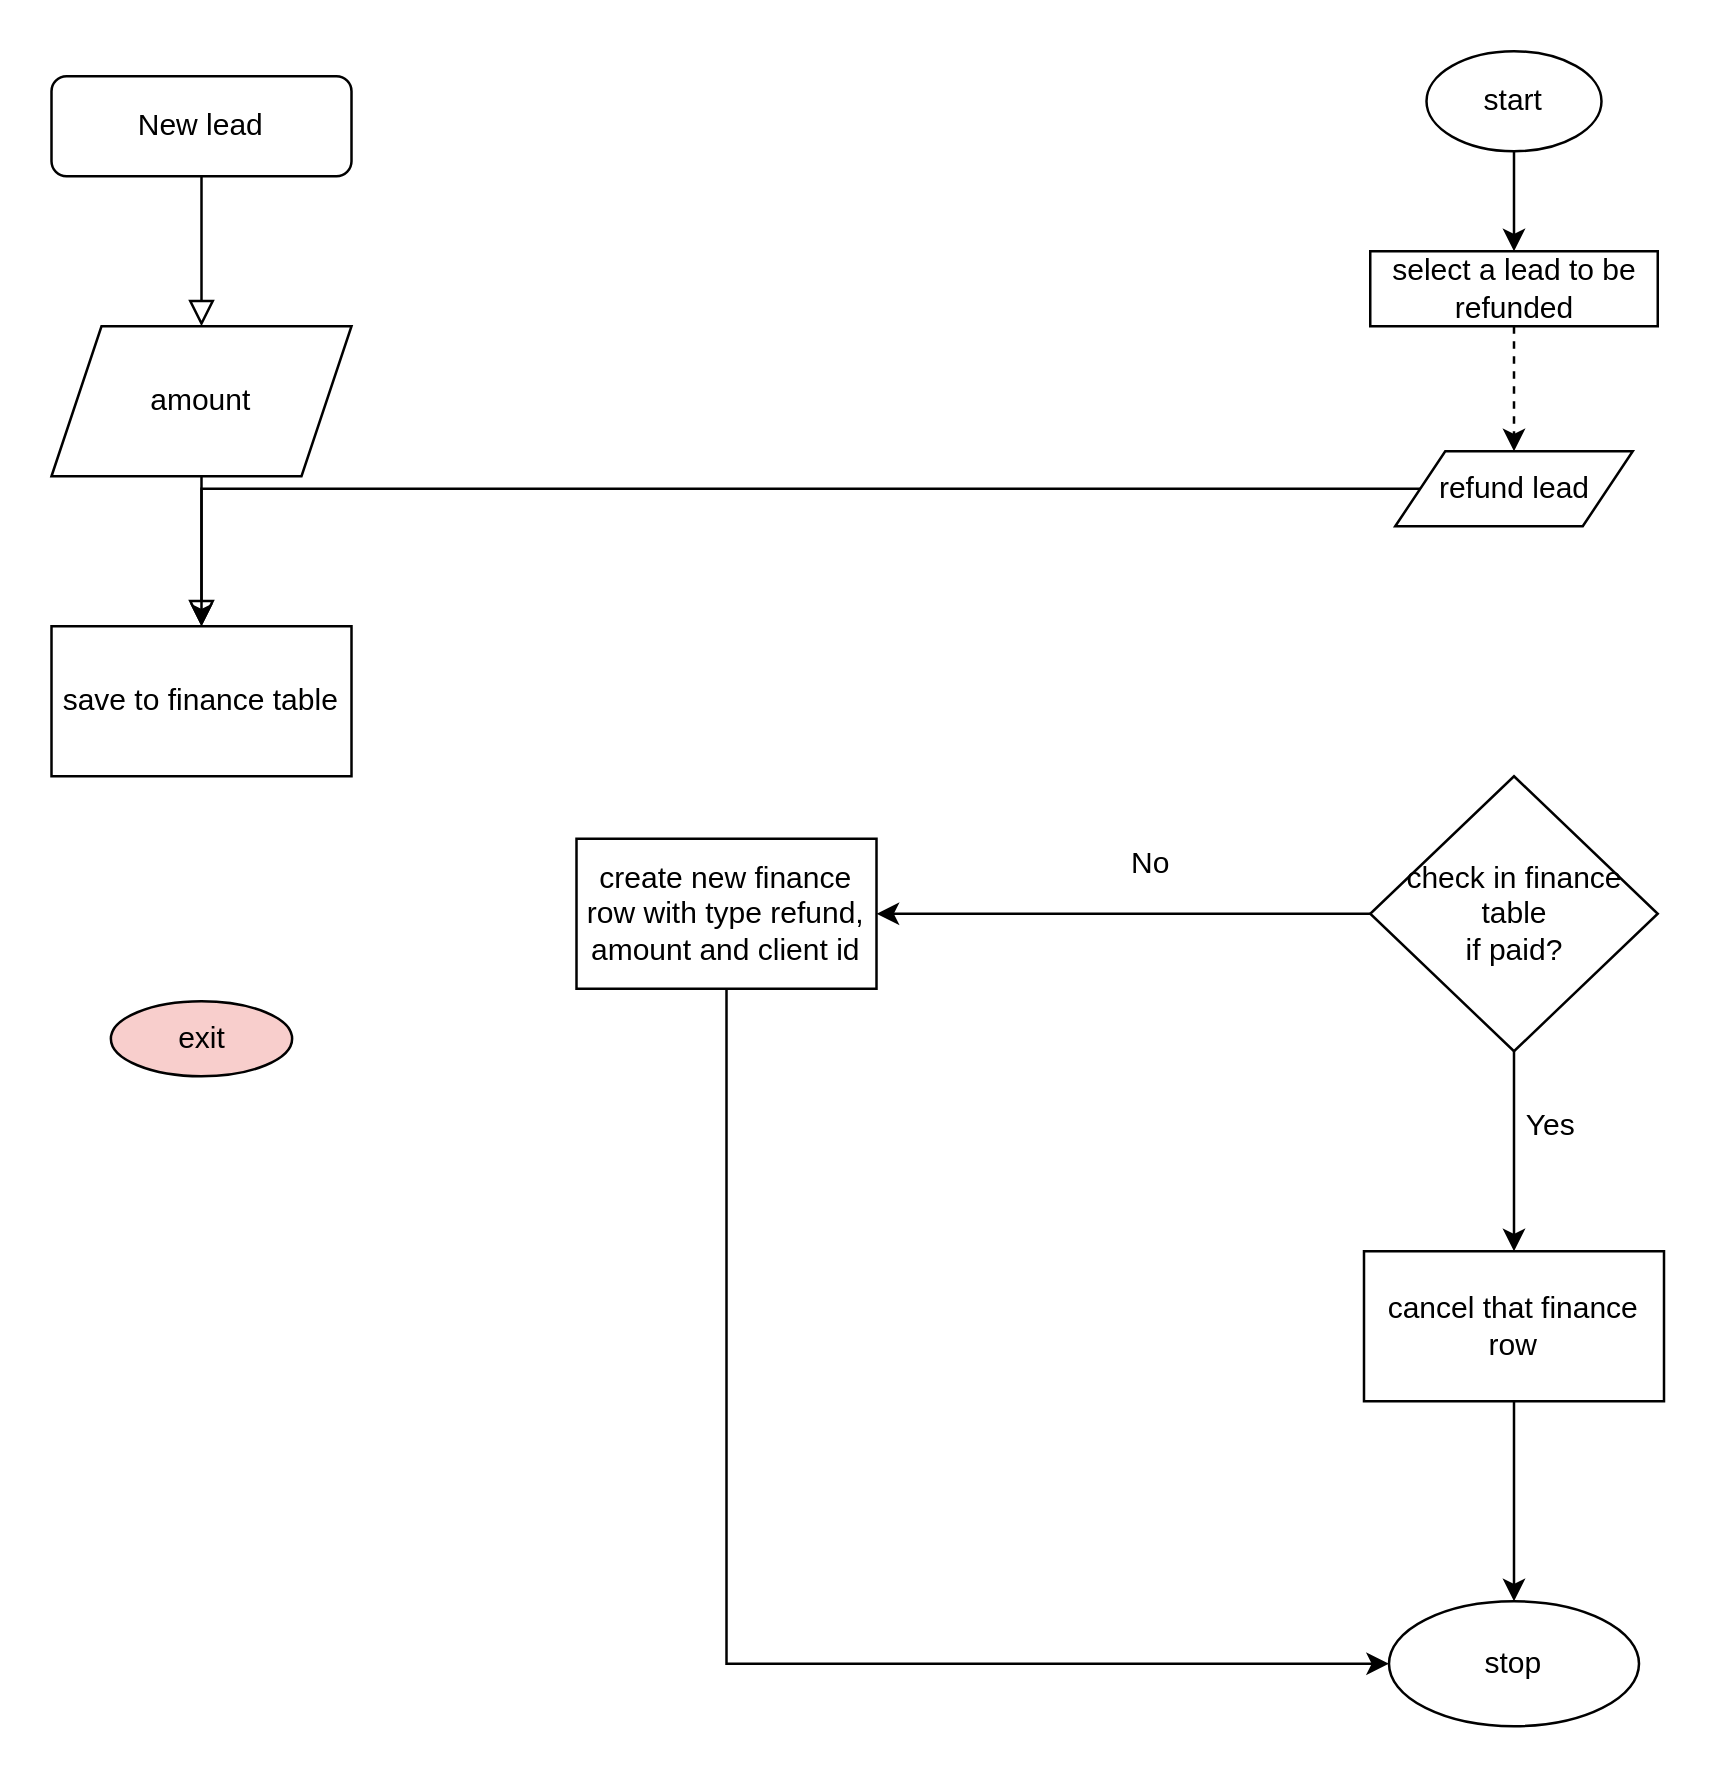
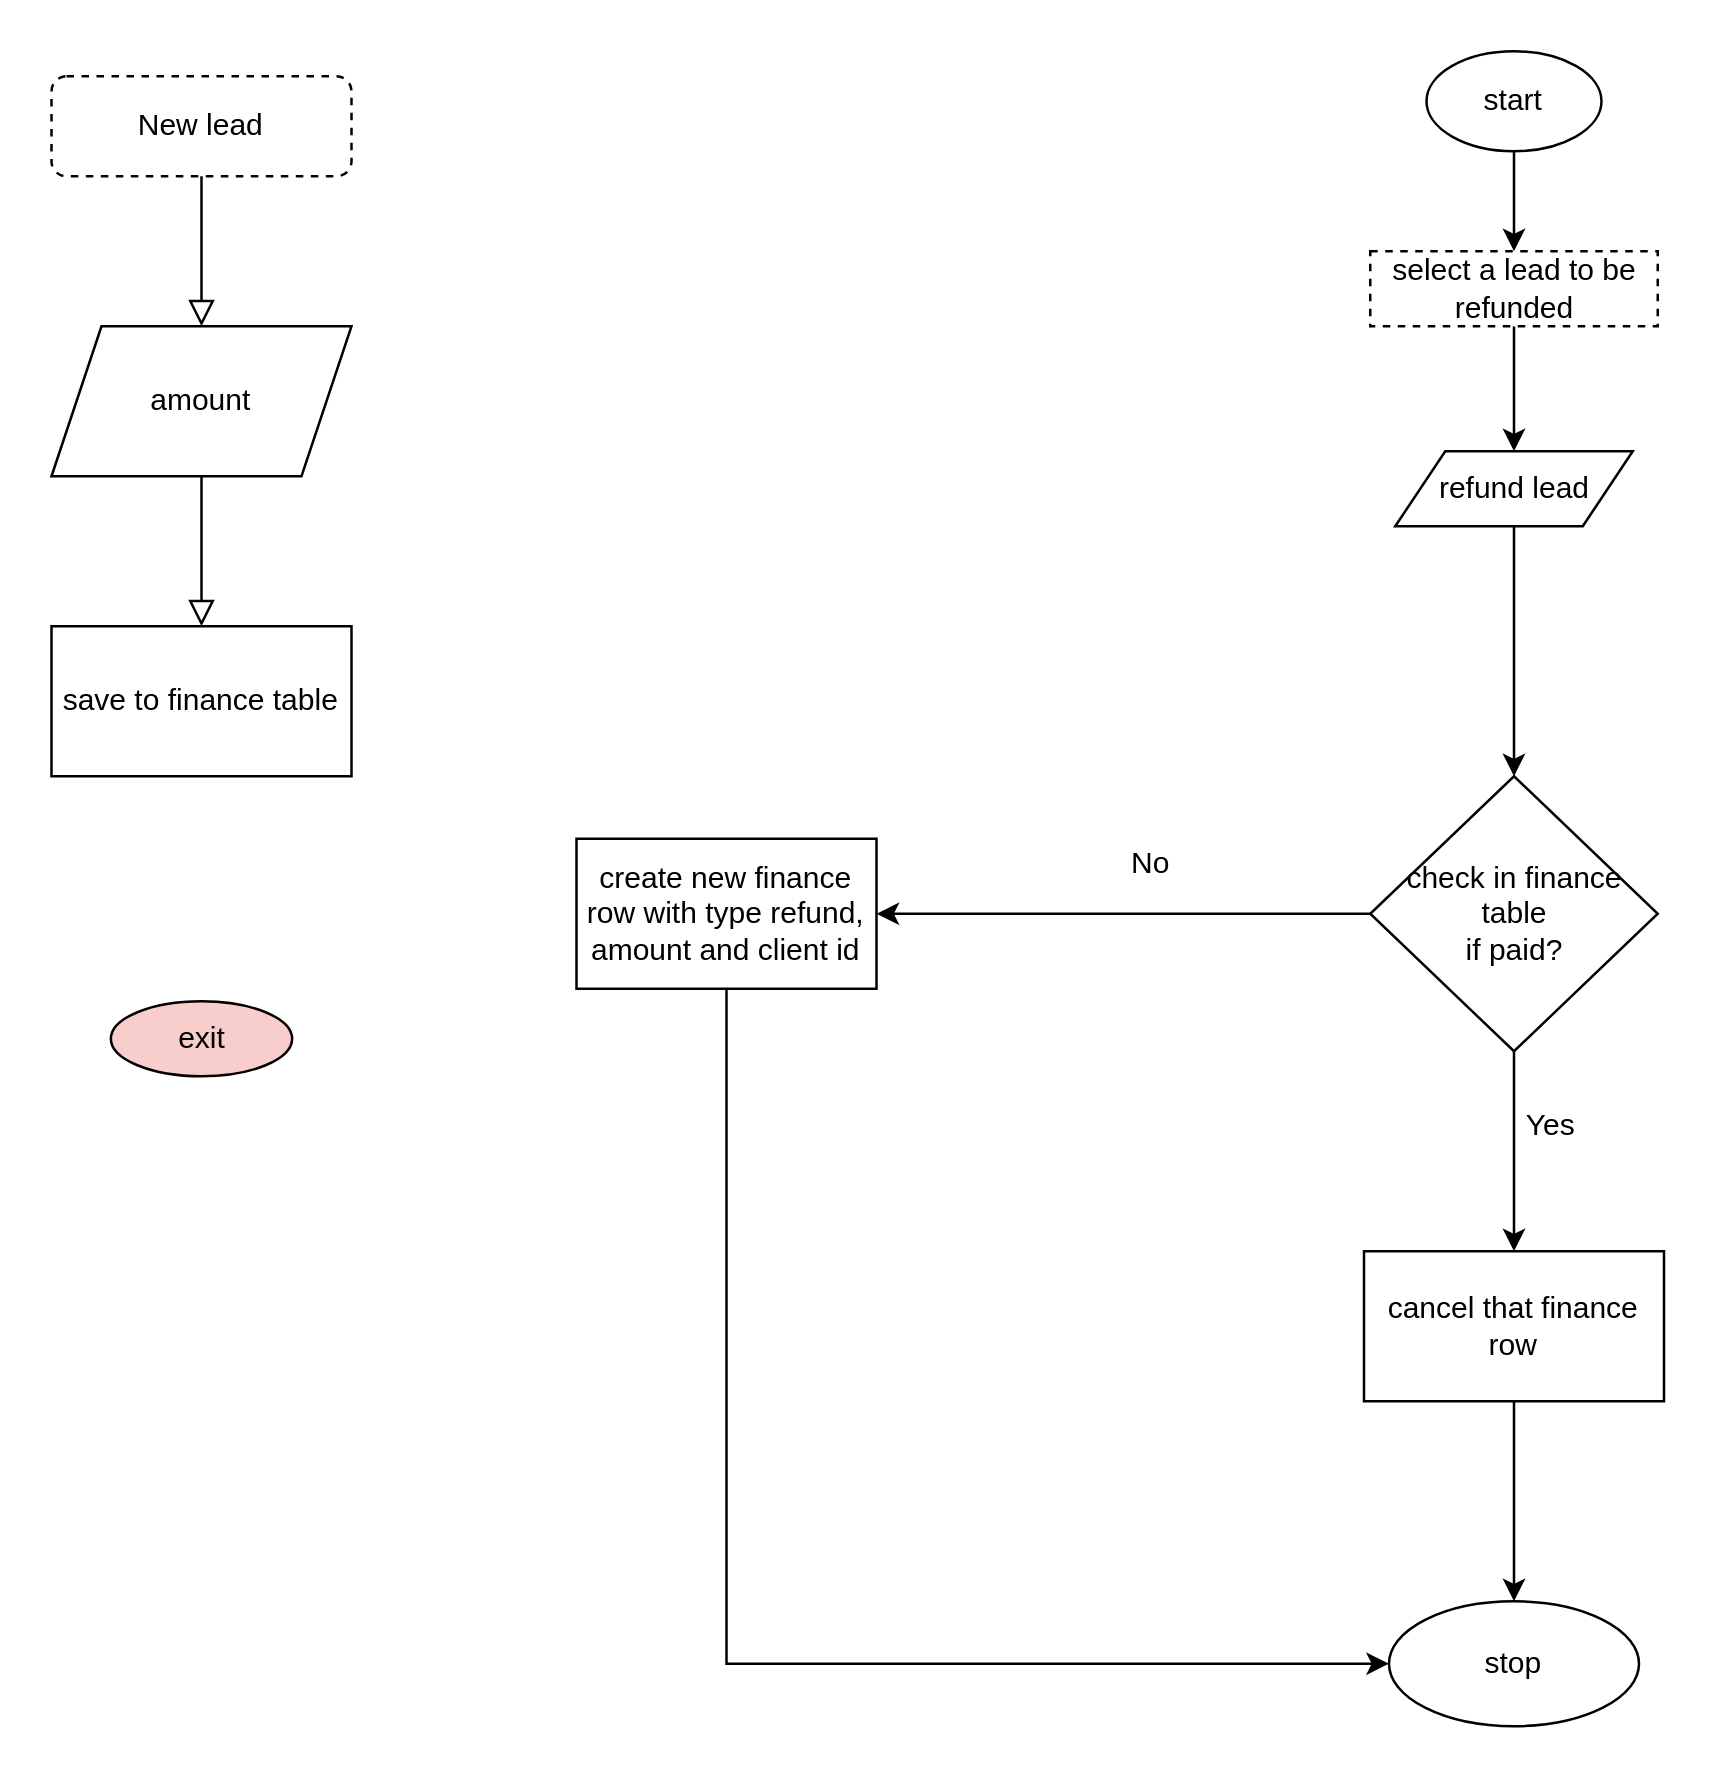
- <mxCell id="2" value="New lead" style="rounded=1;whiteSpace=wrap;html=1;fontSize=12;glass=0;strokeWidth=1;shadow=0;" parent="1" vertex="1"><mxGeometry x="20" y="30" width="120" height="40" as="geometry" /></mxCell>
+ <mxCell id="2" value="New lead" style="rounded=1;whiteSpace=wrap;html=1;fontSize=12;glass=0;strokeWidth=1;shadow=0;dashed=1;" parent="1" vertex="1"><mxGeometry x="20" y="30" width="120" height="40" as="geometry" /></mxCell>
- <mxCell id="22" value="select a lead to be refunded" style="rounded=0;whiteSpace=wrap;html=1;" vertex="1" parent="1"><mxGeometry x="547.5" y="100" width="115" height="30" as="geometry" /></mxCell>
+ <mxCell id="22" value="select a lead to be refunded" style="rounded=0;whiteSpace=wrap;html=1;dashed=1;" vertex="1" parent="1"><mxGeometry x="547.5" y="100" width="115" height="30" as="geometry" /></mxCell>
- <mxCell id="8" value="" style="edgeStyle=orthogonalEdgeStyle;rounded=0;orthogonalLoop=1;jettySize=auto;html=1;dashed=1;" edge="1" parent="1" source="22" target="11"><mxGeometry relative="1" as="geometry" /></mxCell>
+ <mxCell id="8" value="" style="edgeStyle=orthogonalEdgeStyle;rounded=0;orthogonalLoop=1;jettySize=auto;html=1;" edge="1" parent="1" source="22" target="11"><mxGeometry relative="1" as="geometry" /></mxCell>
- <mxCell id="10" value="" style="edgeStyle=orthogonalEdgeStyle;rounded=0;orthogonalLoop=1;jettySize=auto;html=1;" edge="1" parent="1" source="11" target="5"><mxGeometry relative="1" as="geometry" /></mxCell>
+ <mxCell id="10" value="" style="edgeStyle=orthogonalEdgeStyle;rounded=0;orthogonalLoop=1;jettySize=auto;html=1;" edge="1" parent="1" source="11" target="14"><mxGeometry relative="1" as="geometry" /></mxCell>
